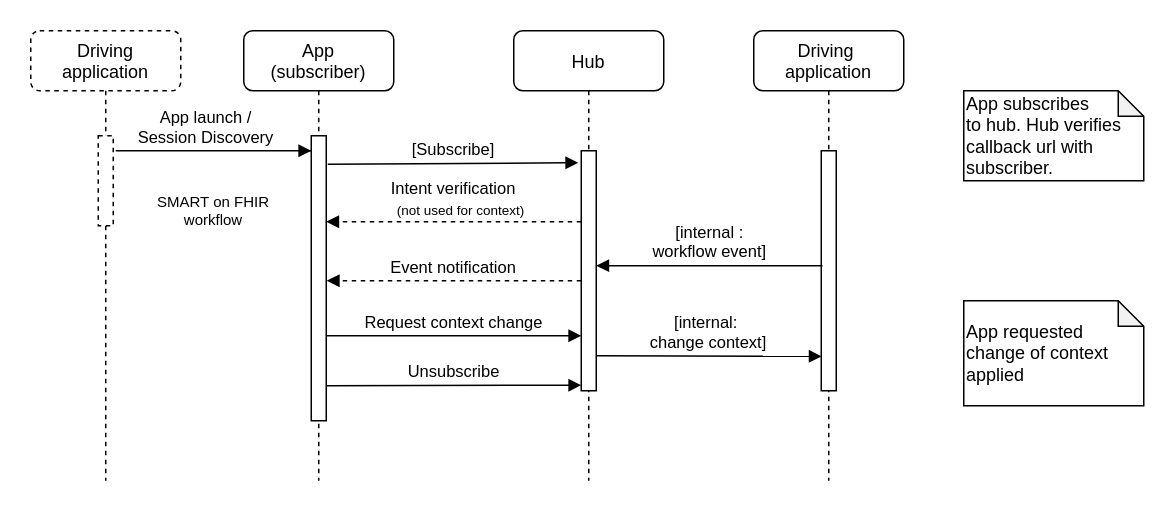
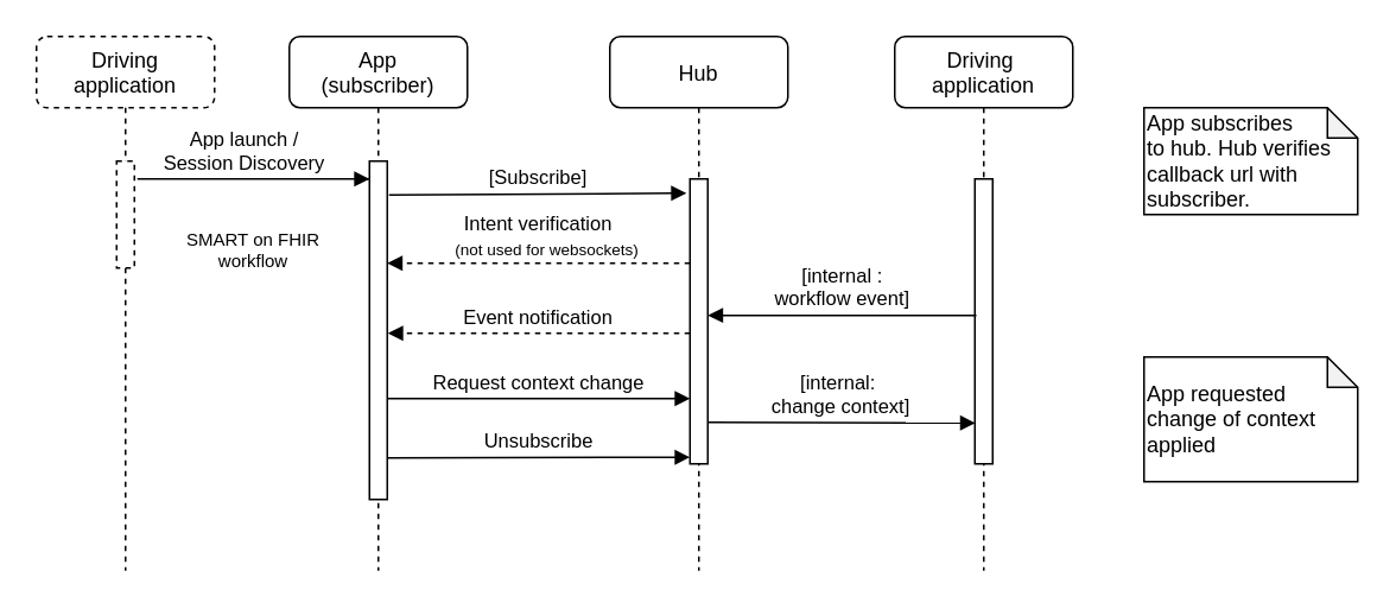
- <mxCell id="19" value="&lt;font style=&quot;font-size: 9px&quot;&gt;(not used for context)&lt;/font&gt;" style="text;html=1;strokeColor=none;fillColor=none;align=center;verticalAlign=middle;whiteSpace=wrap;rounded=0;fontSize=10;" vertex="1" parent="1"><mxGeometry x="252" y="129" width="110" height="20" as="geometry" /></mxCell>
+ <mxCell id="19" value="&lt;font style=&quot;font-size: 9px&quot;&gt;(not used for websockets)&lt;/font&gt;" style="text;html=1;strokeColor=none;fillColor=none;align=center;verticalAlign=middle;whiteSpace=wrap;rounded=0;fontSize=10;" vertex="1" parent="1"><mxGeometry x="252" y="129" width="110" height="20" as="geometry" /></mxCell>
